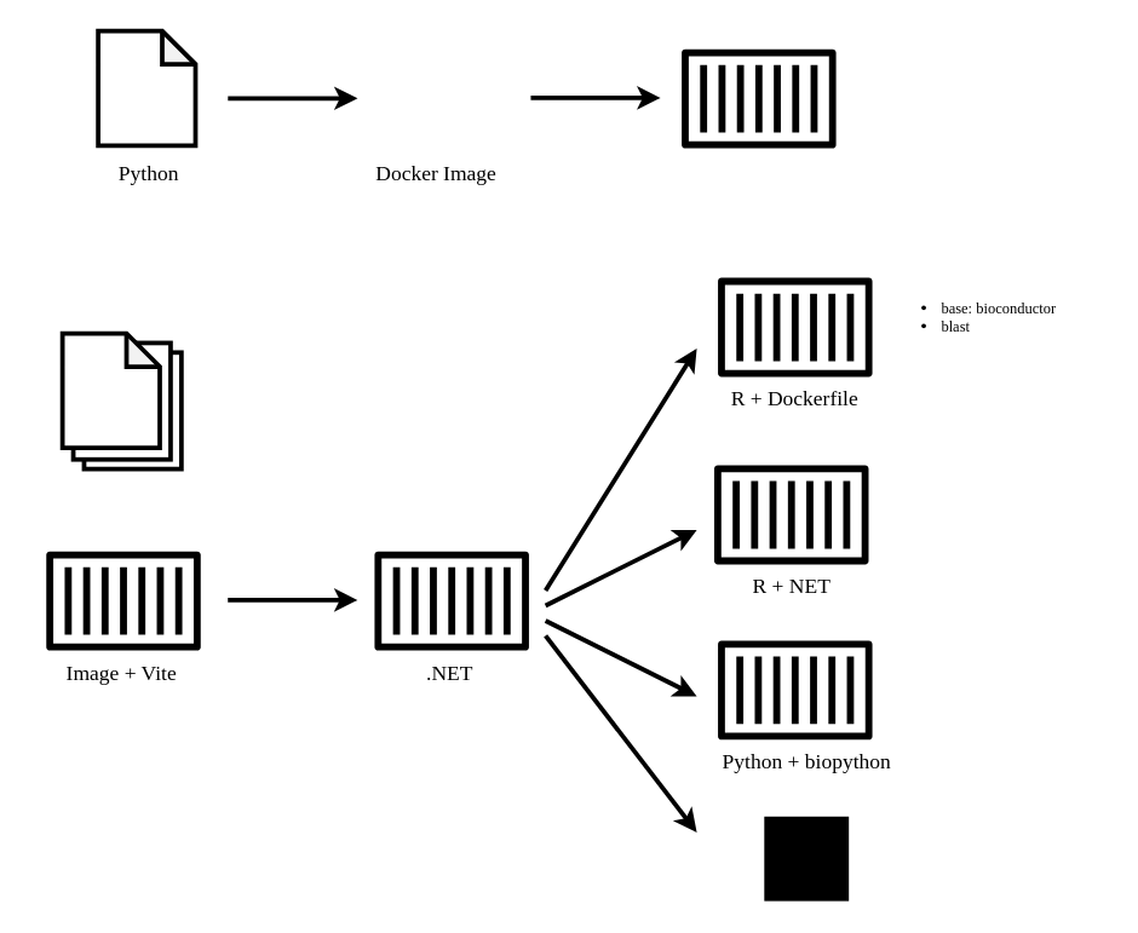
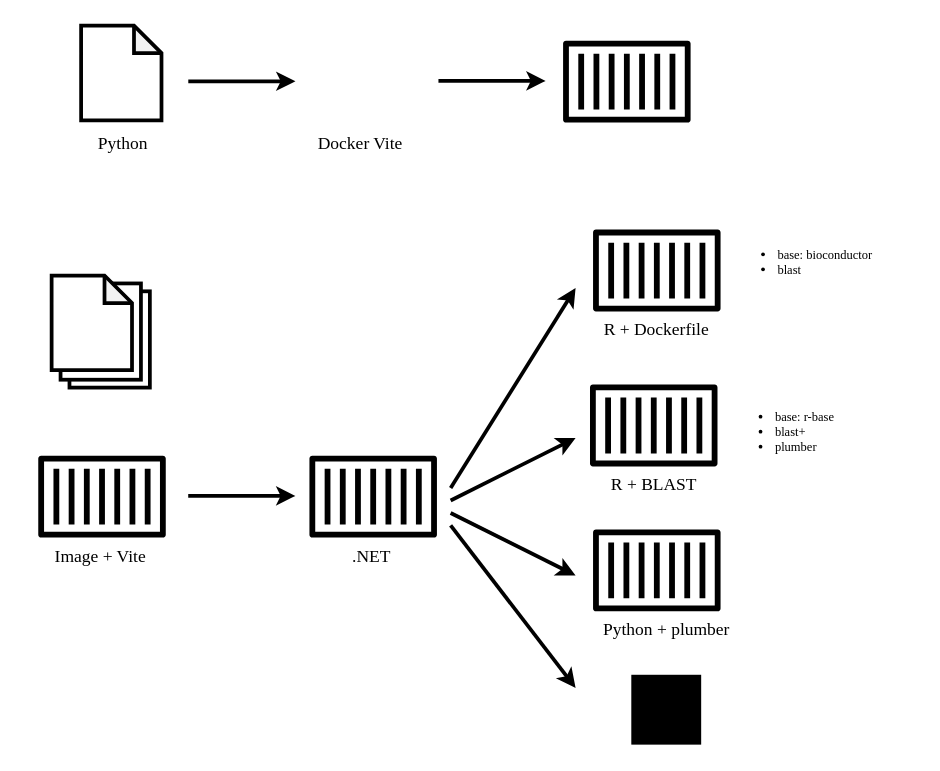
- <mxCell id="25" value="Docker Image" style="text;html=1;align=center;verticalAlign=middle;whiteSpace=wrap;rounded=0;fontFamily=Verdana;fontSize=14;" vertex="1" parent="16"><mxGeometry x="178.01" y="85.89" width="120" height="18.95" as="geometry" /></mxCell>
+ <mxCell id="25" value="Docker Vite" style="text;html=1;align=center;verticalAlign=middle;whiteSpace=wrap;rounded=0;fontFamily=Verdana;fontSize=14;" vertex="1" parent="16"><mxGeometry x="178.01" y="85.89" width="120" height="18.95" as="geometry" /></mxCell>
+ <mxCell id="36" value="&lt;ul&gt;&lt;li&gt;&lt;span style=&quot;background-color: transparent; color: light-dark(rgb(0, 0, 0), rgb(255, 255, 255));&quot;&gt;&lt;font face=&quot;Verdana&quot;&gt;base: r-base&lt;/font&gt;&lt;/span&gt;&lt;/li&gt;&lt;li&gt;&lt;span style=&quot;background-color: transparent; color: light-dark(rgb(0, 0, 0), rgb(255, 255, 255));&quot;&gt;&lt;font face=&quot;Verdana&quot;&gt;blast+&lt;/font&gt;&lt;/span&gt;&lt;/li&gt;&lt;li&gt;&lt;span style=&quot;background-color: transparent; color: light-dark(rgb(0, 0, 0), rgb(255, 255, 255));&quot;&gt;&lt;font face=&quot;Verdana&quot;&gt;plumber&lt;/font&gt;&lt;/span&gt;&lt;/li&gt;&lt;/ul&gt;" style="text;whiteSpace=wrap;html=1;align=left;fontSize=10;" vertex="1" parent="1"><mxGeometry x="577.55" y="310.89" width="150" height="62.05" as="geometry" /></mxCell>
- <mxCell id="35" value="&lt;div style=&quot;&quot;&gt;&lt;font face=&quot;Verdana&quot;&gt;&lt;span style=&quot;font-size: 14px;&quot;&gt;R&amp;nbsp;&lt;/span&gt;&lt;/font&gt;&lt;span style=&quot;font-size: 14px; font-family: Verdana; background-color: transparent; color: light-dark(rgb(0, 0, 0), rgb(255, 255, 255));&quot;&gt;+&amp;nbsp;&lt;/span&gt;&lt;span style=&quot;font-size: 14px; font-family: Verdana; background-color: transparent; color: light-dark(rgb(0, 0, 0), rgb(255, 255, 255));&quot;&gt;NET&lt;/span&gt;&lt;/div&gt;" style="text;whiteSpace=wrap;html=1;align=center;" vertex="1" parent="1"><mxGeometry x="457.55" y="372.94" width="130" height="40" as="geometry" /></mxCell>
+ <mxCell id="35" value="&lt;div style=&quot;&quot;&gt;&lt;font face=&quot;Verdana&quot;&gt;&lt;span style=&quot;font-size: 14px;&quot;&gt;R&amp;nbsp;&lt;/span&gt;&lt;/font&gt;&lt;span style=&quot;font-size: 14px; font-family: Verdana; background-color: transparent; color: light-dark(rgb(0, 0, 0), rgb(255, 255, 255));&quot;&gt;+&amp;nbsp;&lt;/span&gt;&lt;span style=&quot;font-size: 14px; font-family: Verdana; background-color: transparent; color: light-dark(rgb(0, 0, 0), rgb(255, 255, 255));&quot;&gt;BLAST&lt;/span&gt;&lt;/div&gt;" style="text;whiteSpace=wrap;html=1;align=center;" vertex="1" parent="1"><mxGeometry x="457.55" y="372.94" width="130" height="40" as="geometry" /></mxCell>
- <mxCell id="11" value="&lt;div style=&quot;&quot;&gt;&lt;font face=&quot;Verdana&quot;&gt;&lt;span style=&quot;font-size: 14px;&quot;&gt;Python&amp;nbsp;&lt;/span&gt;&lt;/font&gt;&lt;span style=&quot;font-size: 14px; font-family: Verdana; background-color: transparent; color: light-dark(rgb(0, 0, 0), rgb(255, 255, 255));&quot;&gt;+ biopython&lt;/span&gt;&lt;/div&gt;" style="text;whiteSpace=wrap;html=1;align=center;" vertex="1" parent="1"><mxGeometry x="457.55" y="488.94" width="150" height="40" as="geometry" /></mxCell>
+ <mxCell id="11" value="&lt;div style=&quot;&quot;&gt;&lt;font face=&quot;Verdana&quot;&gt;&lt;span style=&quot;font-size: 14px;&quot;&gt;Python&amp;nbsp;&lt;/span&gt;&lt;/font&gt;&lt;span style=&quot;font-size: 14px; font-family: Verdana; background-color: transparent; color: light-dark(rgb(0, 0, 0), rgb(255, 255, 255));&quot;&gt;+ plumber&lt;/span&gt;&lt;/div&gt;" style="text;whiteSpace=wrap;html=1;align=center;" vertex="1" parent="1"><mxGeometry x="457.55" y="488.94" width="150" height="40" as="geometry" /></mxCell>
